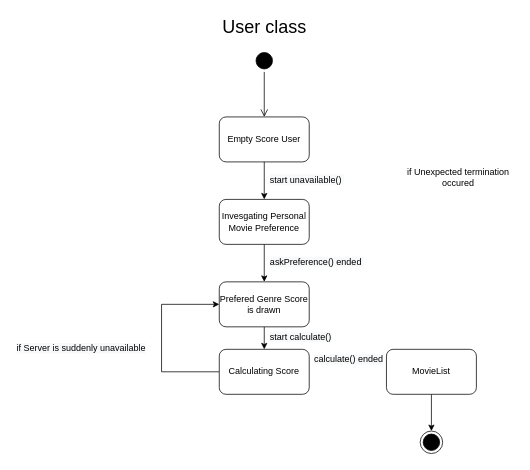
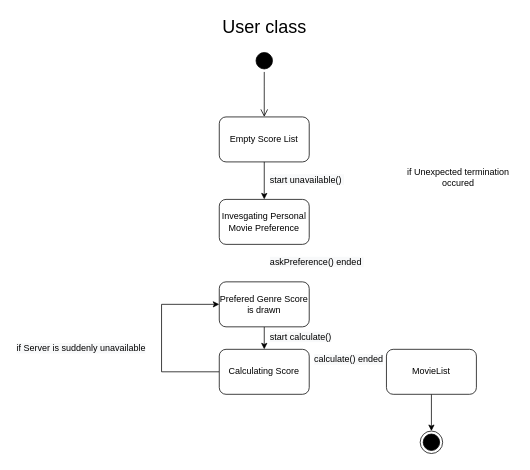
- <mxCell id="4" value="Empty Score User" style="rounded=1;whiteSpace=wrap;html=1;strokeColor=#000000;" parent="1" vertex="1"><mxGeometry x="292" y="155" width="120" height="60" as="geometry" /></mxCell>
+ <mxCell id="4" value="Empty Score List" style="rounded=1;whiteSpace=wrap;html=1;strokeColor=#000000;" parent="1" vertex="1"><mxGeometry x="292" y="155" width="120" height="60" as="geometry" /></mxCell>
- <mxCell id="15" value="" style="endArrow=classic;html=1;strokeColor=#000000;exitX=0.5;exitY=1;exitDx=0;exitDy=0;" edge="1" parent="1" source="14" target="6"><mxGeometry width="50" height="50" relative="1" as="geometry"><mxPoint x="435" y="325" as="sourcePoint" /><mxPoint x="435" y="375" as="targetPoint" /></mxGeometry></mxCell>
